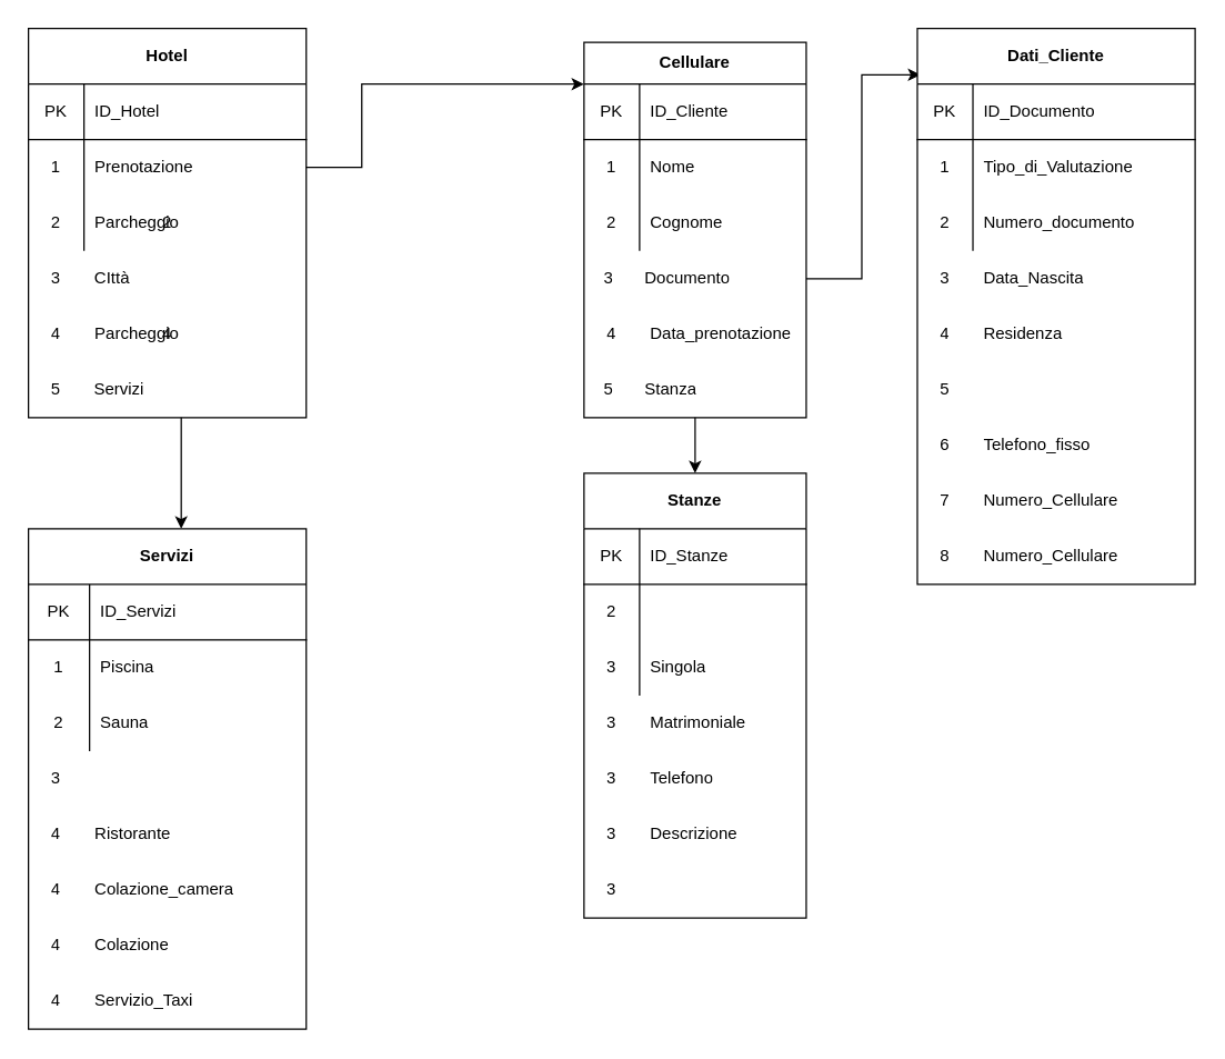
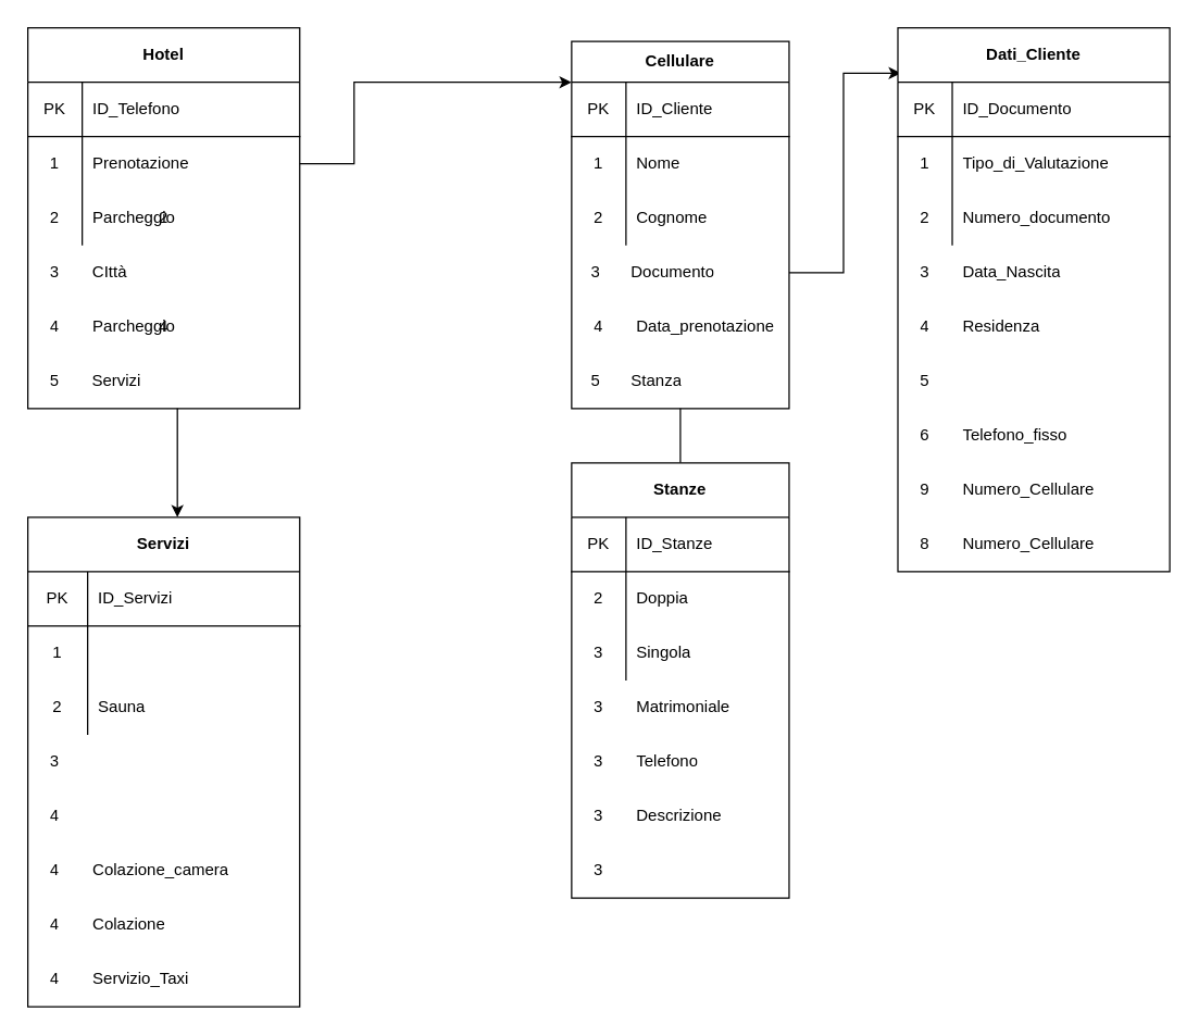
- <mxCell id="20" value="ID_Hotel" style="shape=partialRectangle;html=1;whiteSpace=wrap;connectable=0;fillColor=none;top=0;left=0;bottom=0;right=0;align=left;spacingLeft=6;overflow=hidden;" vertex="1" parent="18"><mxGeometry x="40" width="160" height="40" as="geometry" /></mxCell>
+ <mxCell id="20" value="ID_Telefono" style="shape=partialRectangle;html=1;whiteSpace=wrap;connectable=0;fillColor=none;top=0;left=0;bottom=0;right=0;align=left;spacingLeft=6;overflow=hidden;" vertex="1" parent="18"><mxGeometry x="40" width="160" height="40" as="geometry" /></mxCell>
- <mxCell id="32" style="edgeStyle=orthogonalEdgeStyle;rounded=0;orthogonalLoop=1;jettySize=auto;html=1;" edge="1" parent="1" source="33" target="50"><mxGeometry relative="1" as="geometry"><mxPoint x="510" y="380" as="targetPoint" /><Array as="points"><mxPoint x="500" y="330" /><mxPoint x="500" y="330" /></Array></mxGeometry></mxCell>
+ <mxCell id="32" style="edgeStyle=orthogonalEdgeStyle;rounded=0;orthogonalLoop=1;jettySize=auto;html=1;endArrow=none;" edge="1" parent="1" source="33" target="50"><mxGeometry relative="1" as="geometry"><mxPoint x="510" y="380" as="targetPoint" /><Array as="points"><mxPoint x="500" y="330" /><mxPoint x="500" y="330" /></Array></mxGeometry></mxCell>
- <mxCell id="125" value="7" style="shape=partialRectangle;html=1;whiteSpace=wrap;connectable=0;fillColor=none;top=0;left=0;bottom=0;right=0;overflow=hidden;" vertex="1" parent="124"><mxGeometry width="40" height="40" as="geometry" /></mxCell>
+ <mxCell id="125" value="9" style="shape=partialRectangle;html=1;whiteSpace=wrap;connectable=0;fillColor=none;top=0;left=0;bottom=0;right=0;overflow=hidden;" vertex="1" parent="124"><mxGeometry width="40" height="40" as="geometry" /></mxCell>
+ <mxCell id="56" value="Doppia" style="shape=partialRectangle;html=1;whiteSpace=wrap;connectable=0;fillColor=none;top=0;left=0;bottom=0;right=0;align=left;spacingLeft=6;overflow=hidden;" vertex="1" parent="54"><mxGeometry x="40" width="120" height="40" as="geometry" /></mxCell>
- <mxCell id="85" value="Piscina" style="shape=partialRectangle;html=1;whiteSpace=wrap;connectable=0;fillColor=none;top=0;left=0;bottom=0;right=0;align=left;spacingLeft=6;overflow=hidden;" vertex="1" parent="83"><mxGeometry x="44" width="156" height="40" as="geometry" /></mxCell>
- <mxCell id="93" value="Ristorante" style="shape=partialRectangle;html=1;whiteSpace=wrap;connectable=0;fillColor=none;top=0;left=0;bottom=0;right=0;align=left;spacingLeft=6;overflow=hidden;" vertex="1" parent="91"><mxGeometry x="40" width="140" height="40" as="geometry" /></mxCell>
